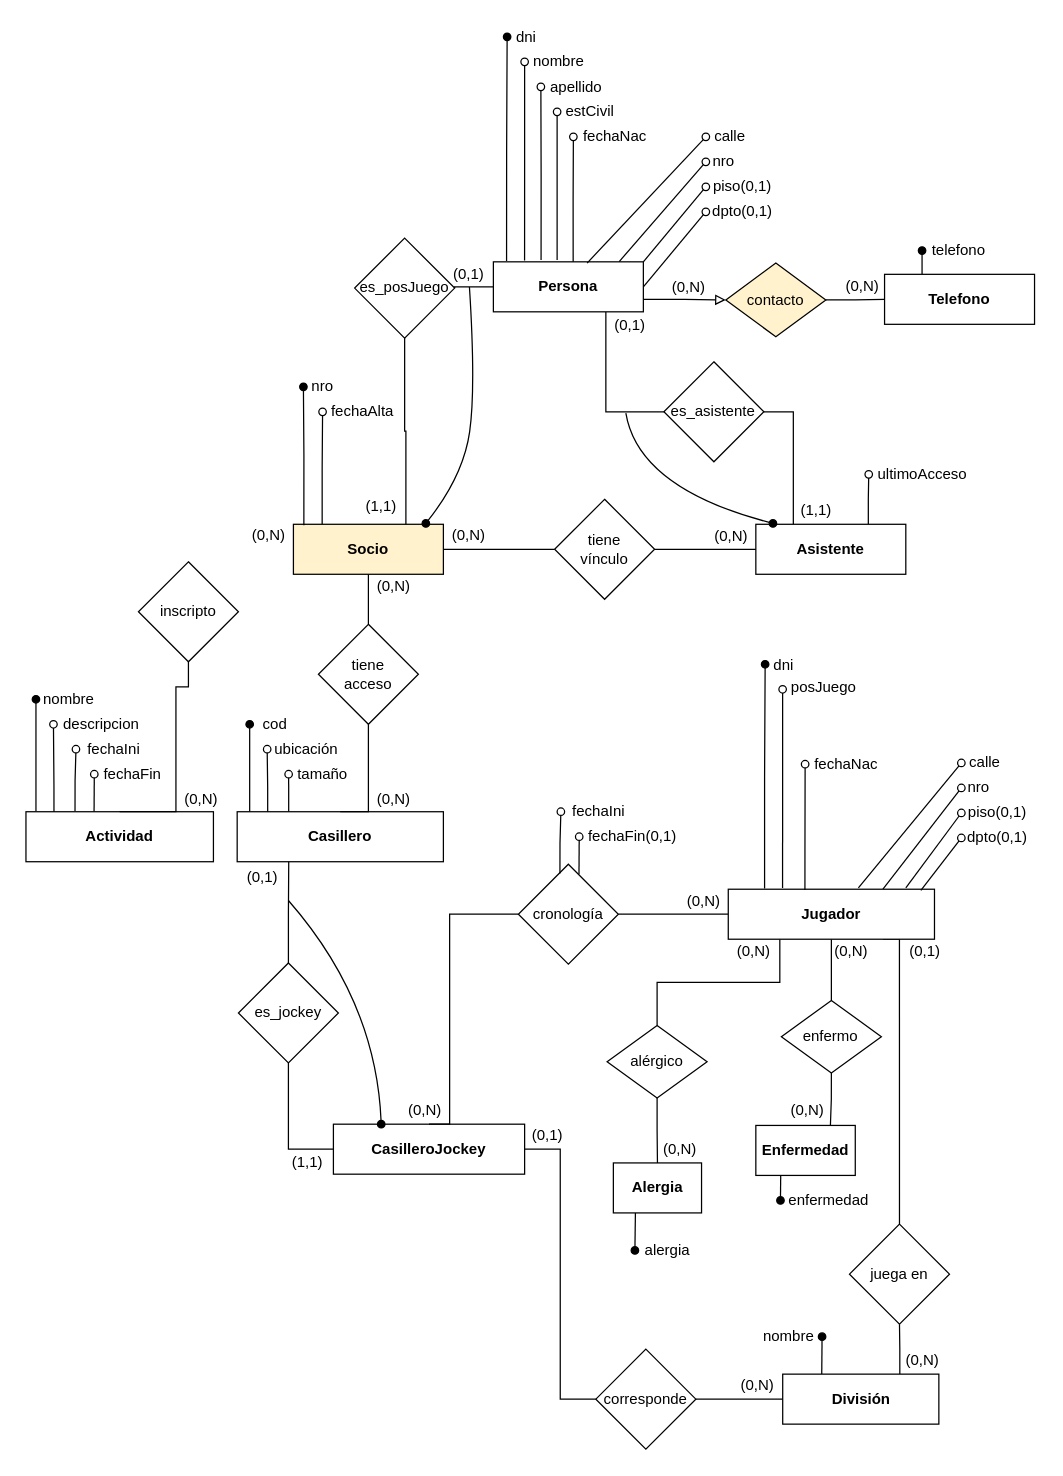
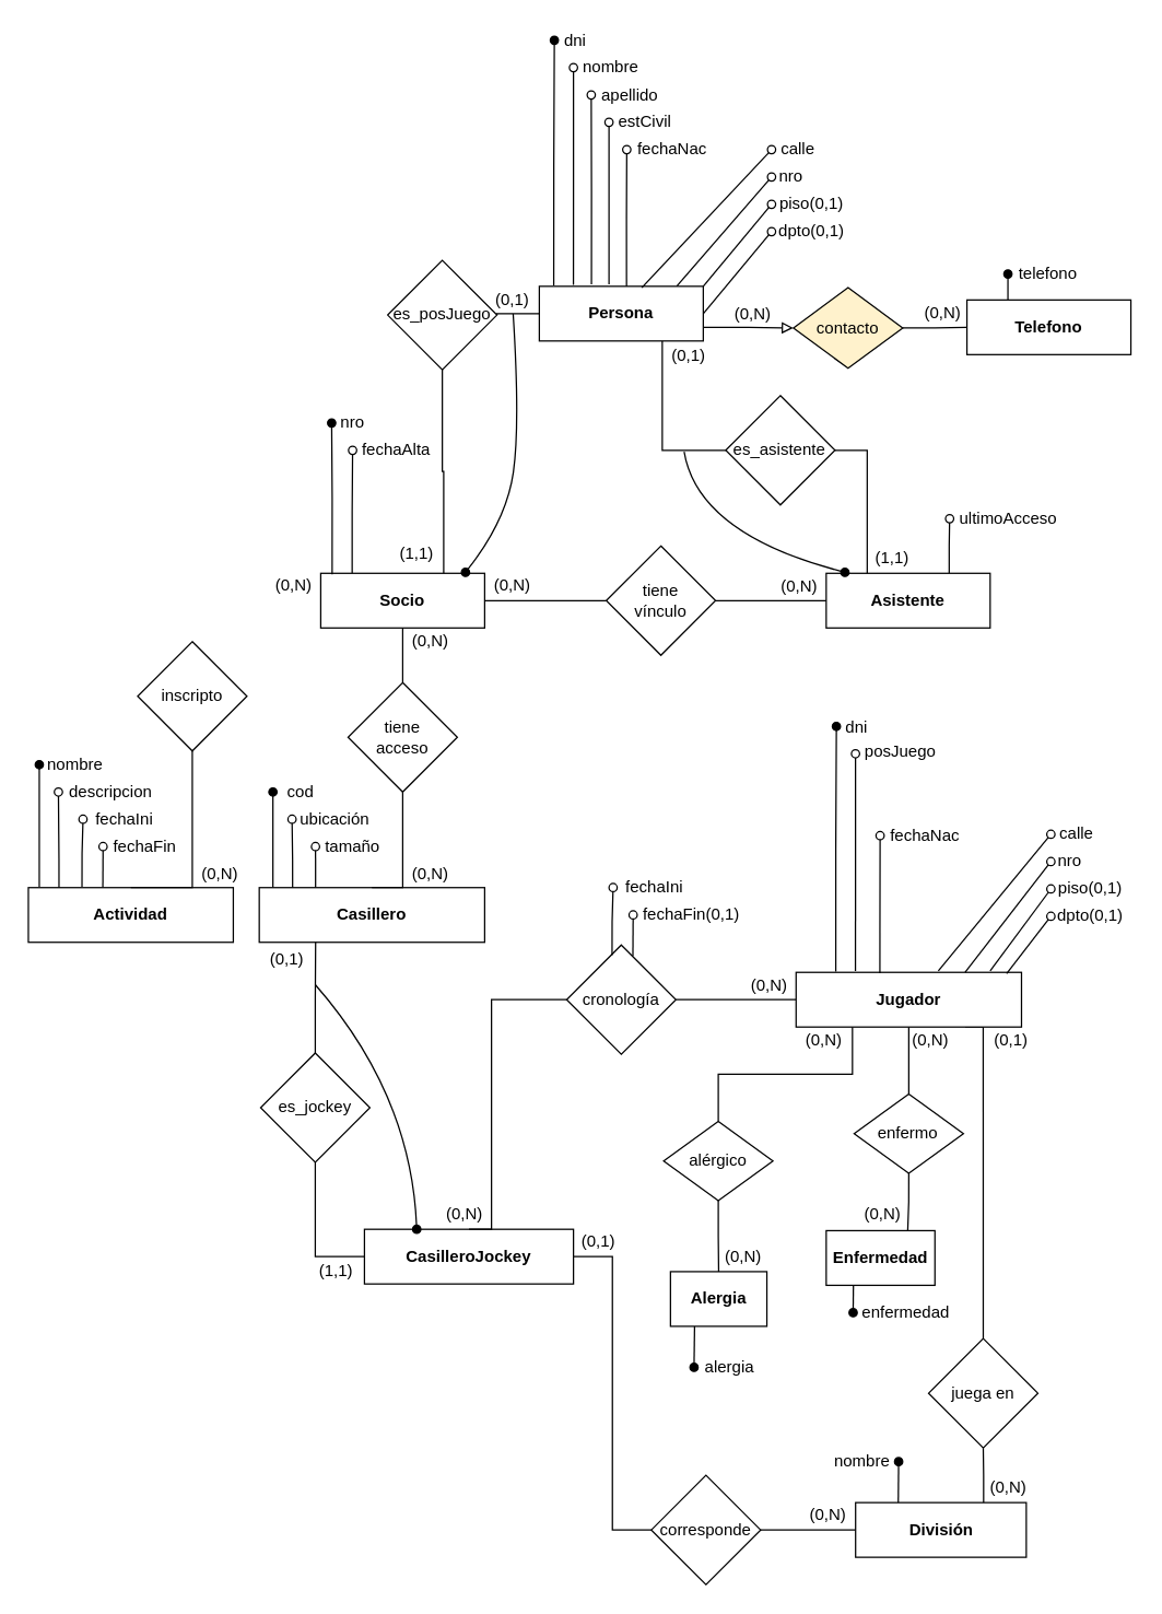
- <mxCell id="26" value="Socio" style="rounded=0;whiteSpace=wrap;html=1;fontStyle=1;fillColor=#fff2cc;" parent="1" vertex="1"><mxGeometry x="234" y="419" width="120" height="40" as="geometry" /></mxCell>
+ <mxCell id="26" value="Socio" style="rounded=0;whiteSpace=wrap;html=1;fontStyle=1" parent="1" vertex="1"><mxGeometry x="234" y="419" width="120" height="40" as="geometry" /></mxCell>
- <mxCell id="52" value="inscripto" style="rhombus;whiteSpace=wrap;html=1;" parent="1" vertex="1"><mxGeometry x="110" y="449" width="80" height="80" as="geometry" /></mxCell>
+ <mxCell id="52" value="inscripto" style="rhombus;whiteSpace=wrap;html=1;" parent="1" vertex="1"><mxGeometry x="100" y="469" width="80" height="80" as="geometry" /></mxCell>
